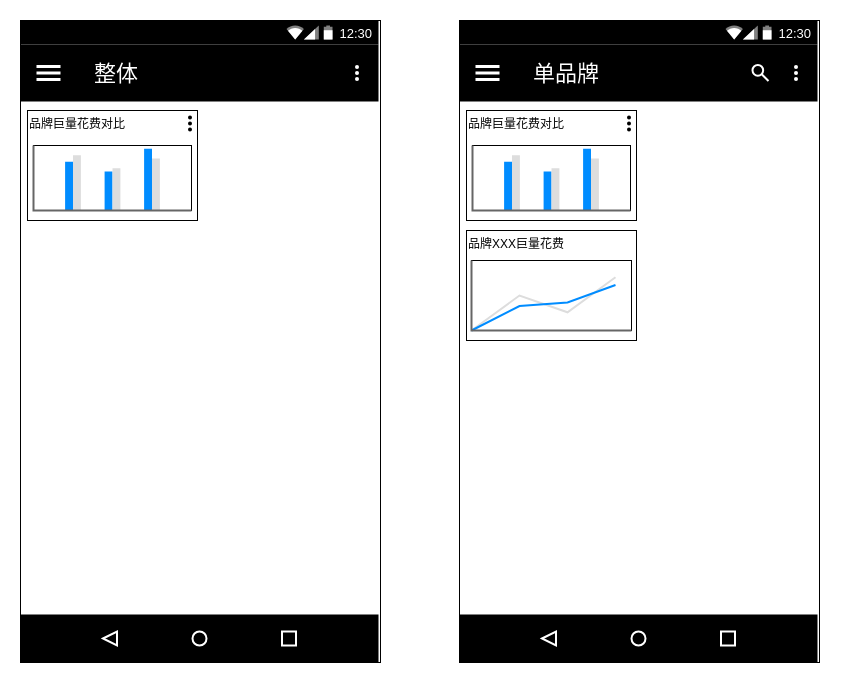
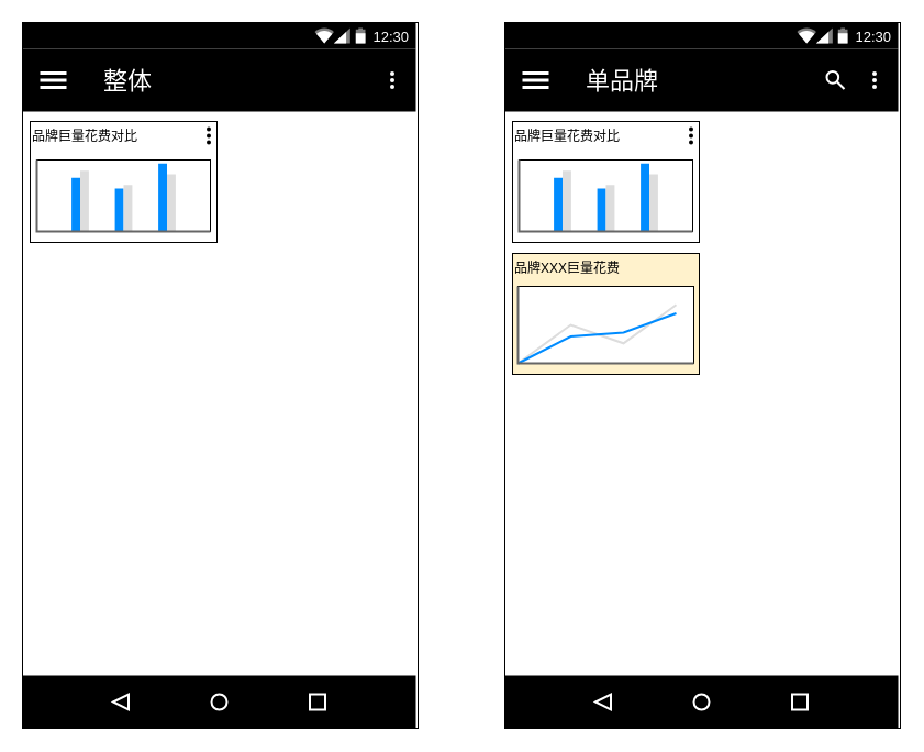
- <mxCell id="32" value="品牌XXX巨量花费" style="rounded=0;whiteSpace=wrap;html=1;verticalAlign=top;align=left;" vertex="1" parent="31"><mxGeometry width="170" height="110" as="geometry" /></mxCell>
+ <mxCell id="32" value="品牌XXX巨量花费" style="rounded=0;whiteSpace=wrap;html=1;verticalAlign=top;align=left;fillColor=#fff2cc;" vertex="1" parent="31"><mxGeometry width="170" height="110" as="geometry" /></mxCell>
